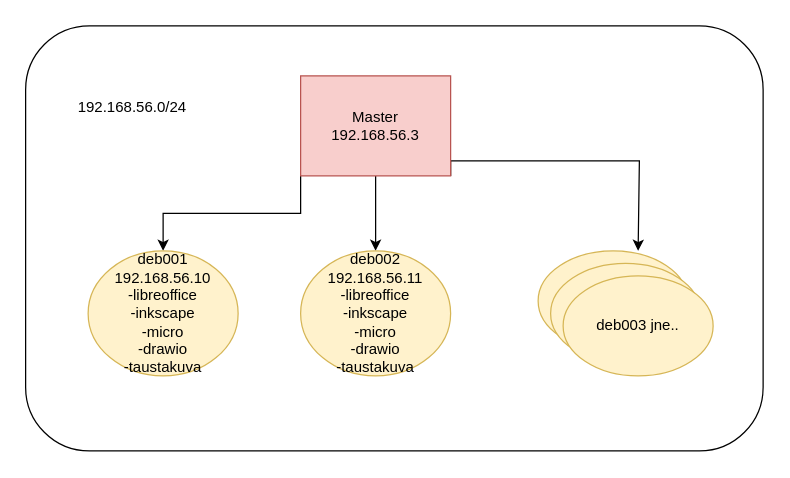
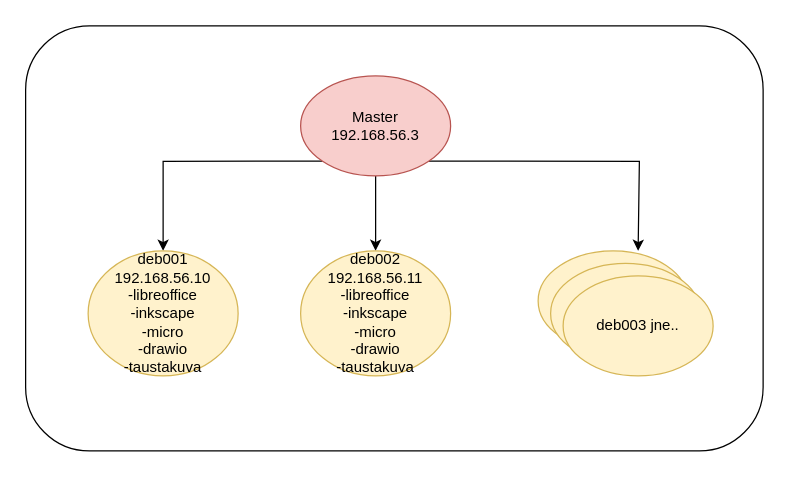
- <mxCell id="3" value="192.168.56.0/24" style="text;html=1;align=center;verticalAlign=middle;resizable=0;points=[];autosize=1;strokeColor=none;fillColor=none;" parent="1" vertex="1"><mxGeometry x="50" y="70" width="110" height="30" as="geometry" /></mxCell>
- <mxCell id="7" value="Master&lt;br&gt;192.168.56.3" style="whiteSpace=wrap;html=1;fillColor=#f8cecc;strokeColor=#b85450;rounded=0;" parent="1" vertex="1"><mxGeometry x="240" y="60" width="120" height="80" as="geometry" /></mxCell>
+ <mxCell id="7" value="Master&lt;br&gt;192.168.56.3" style="ellipse;whiteSpace=wrap;html=1;fillColor=#f8cecc;strokeColor=#b85450;" parent="1" vertex="1"><mxGeometry x="240" y="60" width="120" height="80" as="geometry" /></mxCell>
